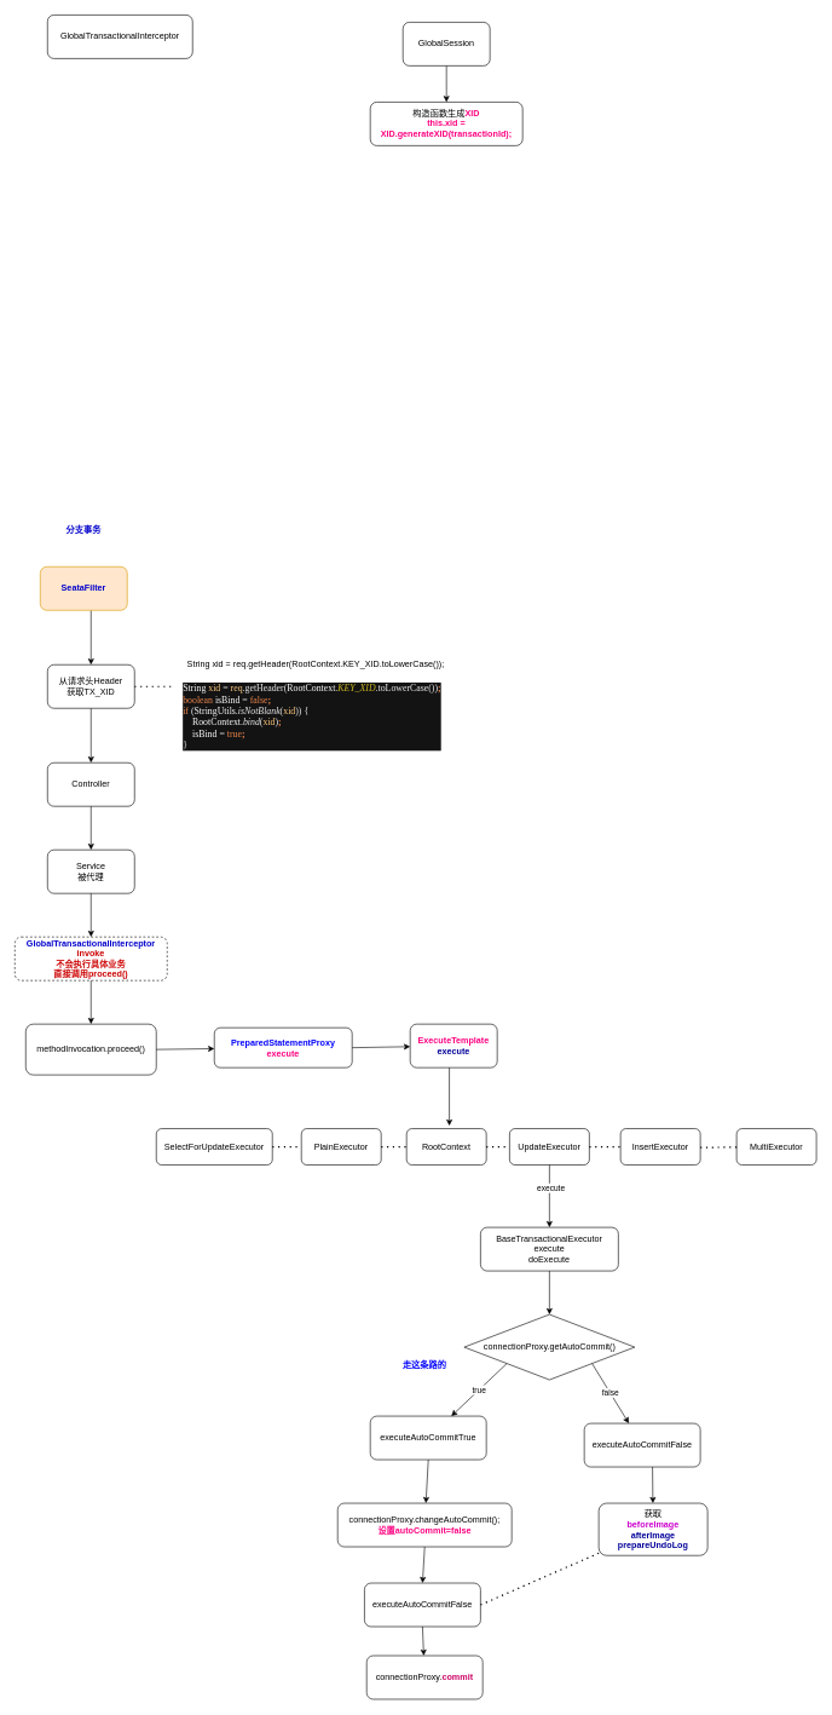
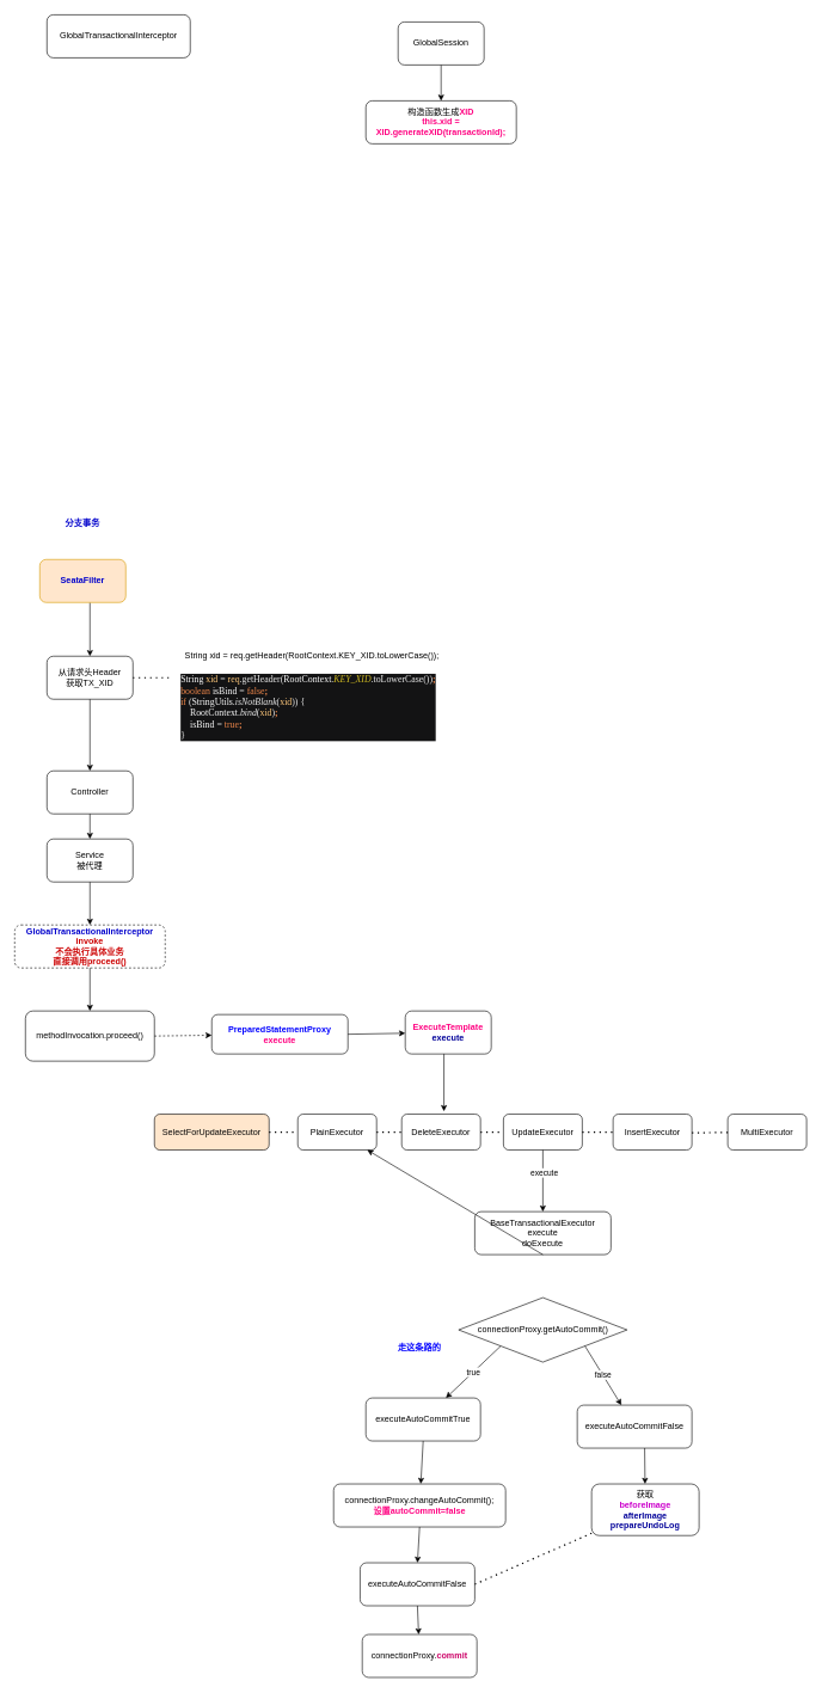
- <mxCell id="12" value="Controller" style="rounded=1;whiteSpace=wrap;html=1;" vertex="1" parent="1"><mxGeometry x="65" y="1050" width="120" height="60" as="geometry" /></mxCell>
+ <mxCell id="12" value="Controller" style="rounded=1;whiteSpace=wrap;html=1;" vertex="1" parent="1"><mxGeometry x="65" y="1075" width="120" height="60" as="geometry" /></mxCell>
- <mxCell id="22" value="" style="endArrow=classic;html=1;exitX=1;exitY=0.5;exitDx=0;exitDy=0;" edge="1" parent="1" source="19" target="21"><mxGeometry width="50" height="50" relative="1" as="geometry"><mxPoint x="485" y="1390" as="sourcePoint" /><mxPoint x="535" y="1340" as="targetPoint" /></mxGeometry></mxCell>
+ <mxCell id="22" value="" style="endArrow=classic;html=1;exitX=1;exitY=0.5;exitDx=0;exitDy=0;dashed=1;" edge="1" parent="1" source="19" target="21"><mxGeometry width="50" height="50" relative="1" as="geometry"><mxPoint x="485" y="1390" as="sourcePoint" /><mxPoint x="535" y="1340" as="targetPoint" /></mxGeometry></mxCell>
- <mxCell id="29" value="SelectForUpdateExecutor" style="rounded=1;whiteSpace=wrap;html=1;" vertex="1" parent="1"><mxGeometry x="215" y="1554" width="160" height="50" as="geometry" /></mxCell>
+ <mxCell id="29" value="SelectForUpdateExecutor" style="rounded=1;whiteSpace=wrap;html=1;fillColor=#ffe6cc;" vertex="1" parent="1"><mxGeometry x="215" y="1554" width="160" height="50" as="geometry" /></mxCell>
- <mxCell id="26" value="RootContext" style="rounded=1;whiteSpace=wrap;html=1;" vertex="1" parent="1"><mxGeometry x="560" y="1554" width="110" height="50" as="geometry" /></mxCell>
+ <mxCell id="26" value="DeleteExecutor" style="rounded=1;whiteSpace=wrap;html=1;" vertex="1" parent="1"><mxGeometry x="560" y="1554" width="110" height="50" as="geometry" /></mxCell>
- <mxCell id="41" value="" style="endArrow=classic;html=1;exitX=0.5;exitY=1;exitDx=0;exitDy=0;" edge="1" parent="1" source="37" target="40"><mxGeometry width="50" height="50" relative="1" as="geometry"><mxPoint x="485" y="1970" as="sourcePoint" /><mxPoint x="535" y="1920" as="targetPoint" /></mxGeometry></mxCell>
+ <mxCell id="41" value="" style="endArrow=classic;html=1;exitX=0.5;exitY=1;exitDx=0;exitDy=0;" edge="1" parent="1" source="37" target="25"><mxGeometry width="50" height="50" relative="1" as="geometry"><mxPoint x="485" y="1970" as="sourcePoint" /><mxPoint x="535" y="1920" as="targetPoint" /></mxGeometry></mxCell>
